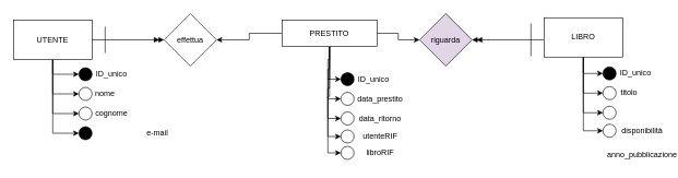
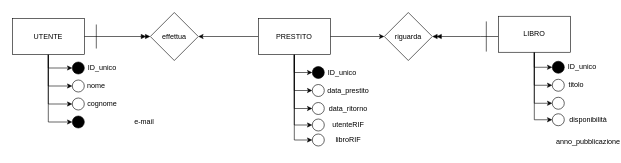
- <mxCell id="45" value="PRESTITO" style="rounded=0;whiteSpace=wrap;html=1;" parent="1" vertex="1"><mxGeometry x="430" y="30" width="145" height="40" as="geometry" /></mxCell>
+ <mxCell id="45" value="PRESTITO" style="rounded=0;whiteSpace=wrap;html=1;" parent="1" vertex="1"><mxGeometry x="430" y="30" width="120" height="60" as="geometry" /></mxCell>
- <mxCell id="46" value="riguarda" style="rhombus;whiteSpace=wrap;html=1;fillColor=#e1d5e7;" parent="1" vertex="1"><mxGeometry x="640" y="20" width="80" height="80" as="geometry" /></mxCell>
+ <mxCell id="46" value="riguarda" style="rhombus;whiteSpace=wrap;html=1;" parent="1" vertex="1"><mxGeometry x="640" y="20" width="80" height="80" as="geometry" /></mxCell>
